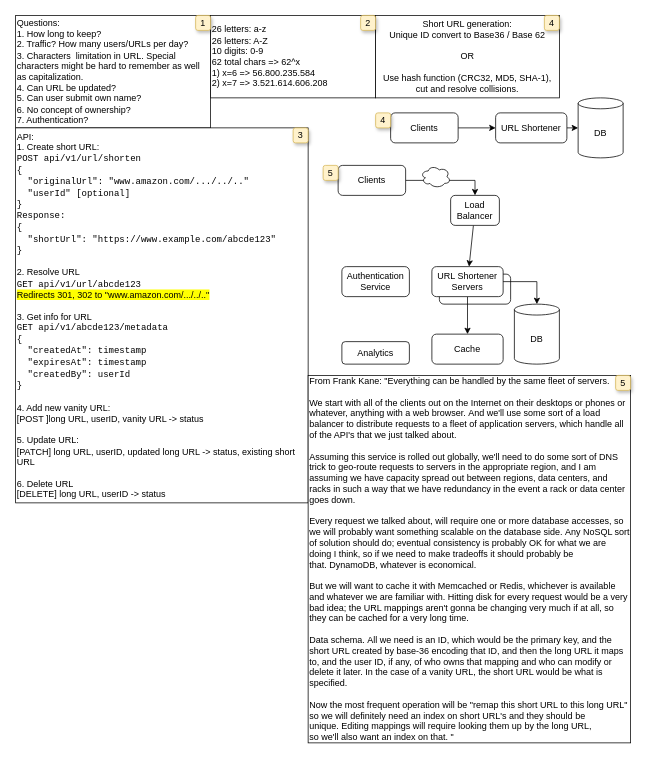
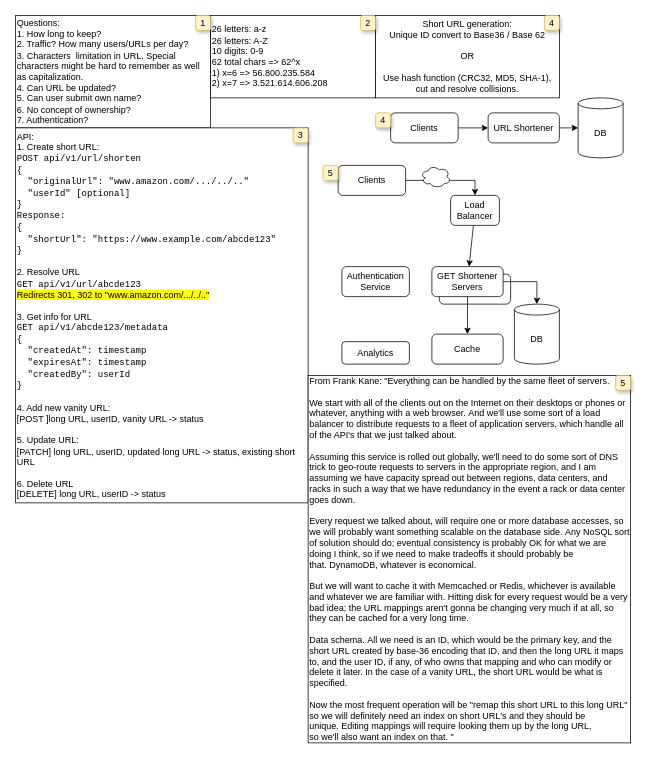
- <mxCell id="7" value="URL Shortener" style="whiteSpace=wrap;html=1;rounded=1;" vertex="1" parent="1"><mxGeometry x="660" y="150" width="95" height="40" as="geometry" /></mxCell>
+ <mxCell id="7" value="URL Shortener" style="whiteSpace=wrap;html=1;rounded=1;" vertex="1" parent="1"><mxGeometry x="650" y="150" width="95" height="40" as="geometry" /></mxCell>
- <mxCell id="14" value="URL Shortener&lt;br&gt;Servers" style="whiteSpace=wrap;html=1;rounded=1;" vertex="1" parent="1"><mxGeometry x="575" y="355" width="95" height="40" as="geometry" /></mxCell>
+ <mxCell id="14" value="GET Shortener&lt;br&gt;Servers" style="whiteSpace=wrap;html=1;rounded=1;" vertex="1" parent="1"><mxGeometry x="575" y="355" width="95" height="40" as="geometry" /></mxCell>
